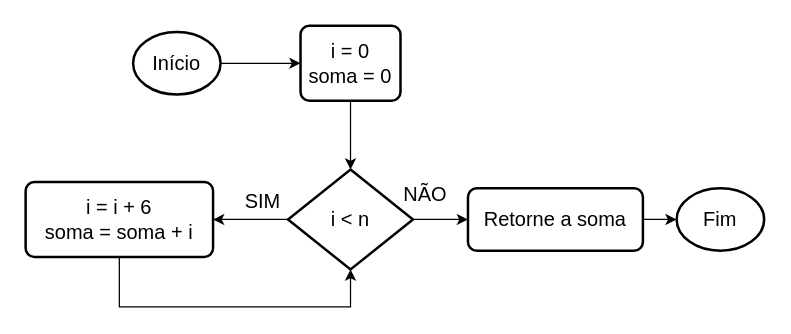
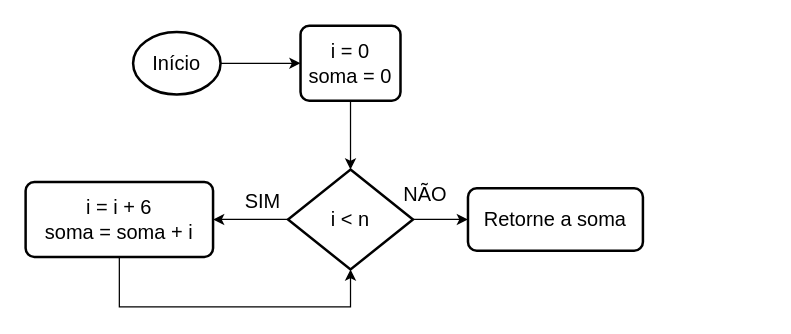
- <mxCell id="12" style="edgeStyle=orthogonalEdgeStyle;rounded=0;orthogonalLoop=1;jettySize=auto;html=1;exitX=1;exitY=0.5;exitDx=0;exitDy=0;" edge="1" parent="1" source="13" target="4"><mxGeometry relative="1" as="geometry" /></mxCell>
- <mxCell id="4" value="&lt;div style=&quot;font-size: 16px&quot;&gt;&lt;font style=&quot;font-size: 16px&quot;&gt;Fim&lt;/font&gt;&lt;/div&gt;" style="strokeWidth=2;html=1;shape=mxgraph.flowchart.start_1;whiteSpace=wrap;" vertex="1" parent="1"><mxGeometry x="541" y="150" width="70" height="50" as="geometry" /></mxCell>
